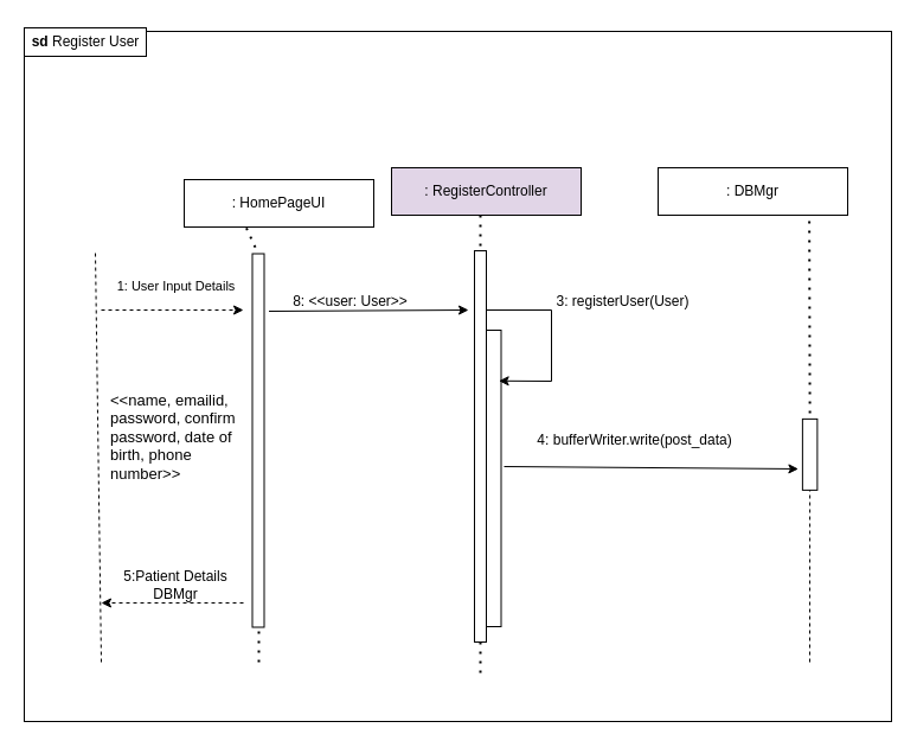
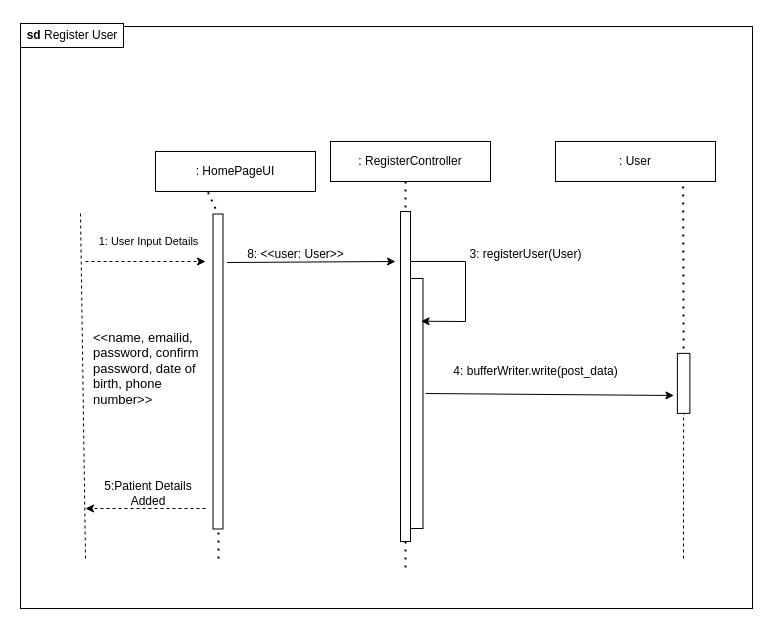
- <mxCell id="5" value=": RegisterController" style="rounded=0;whiteSpace=wrap;html=1;fillColor=#e1d5e7;" vertex="1" parent="1"><mxGeometry x="330" y="141" width="160" height="40" as="geometry" /></mxCell>
+ <mxCell id="5" value=": RegisterController" style="rounded=0;whiteSpace=wrap;html=1;" vertex="1" parent="1"><mxGeometry x="330" y="141" width="160" height="40" as="geometry" /></mxCell>
- <mxCell id="6" value=": DBMgr" style="rounded=0;whiteSpace=wrap;html=1;" vertex="1" parent="1"><mxGeometry x="555" y="141" width="160" height="40" as="geometry" /></mxCell>
+ <mxCell id="6" value=": User" style="rounded=0;whiteSpace=wrap;html=1;" vertex="1" parent="1"><mxGeometry x="555" y="141" width="160" height="40" as="geometry" /></mxCell>
- <mxCell id="31" value="5:Patient Details DBMgr" style="text;html=1;strokeColor=none;fillColor=none;align=center;verticalAlign=middle;whiteSpace=wrap;rounded=0;" vertex="1" parent="1"><mxGeometry x="98" y="478" width="100" height="30" as="geometry" /></mxCell>
+ <mxCell id="31" value="5:Patient Details Added" style="text;html=1;strokeColor=none;fillColor=none;align=center;verticalAlign=middle;whiteSpace=wrap;rounded=0;" vertex="1" parent="1"><mxGeometry x="98" y="478" width="100" height="30" as="geometry" /></mxCell>
